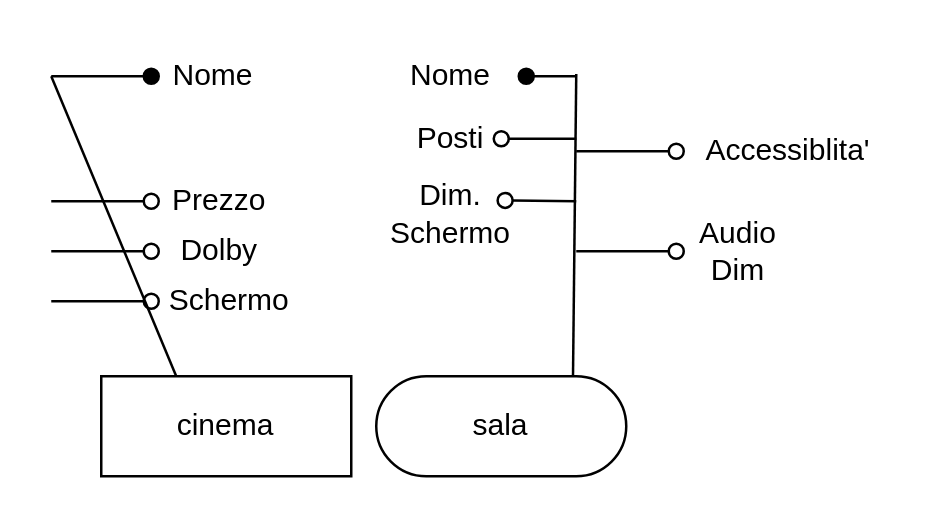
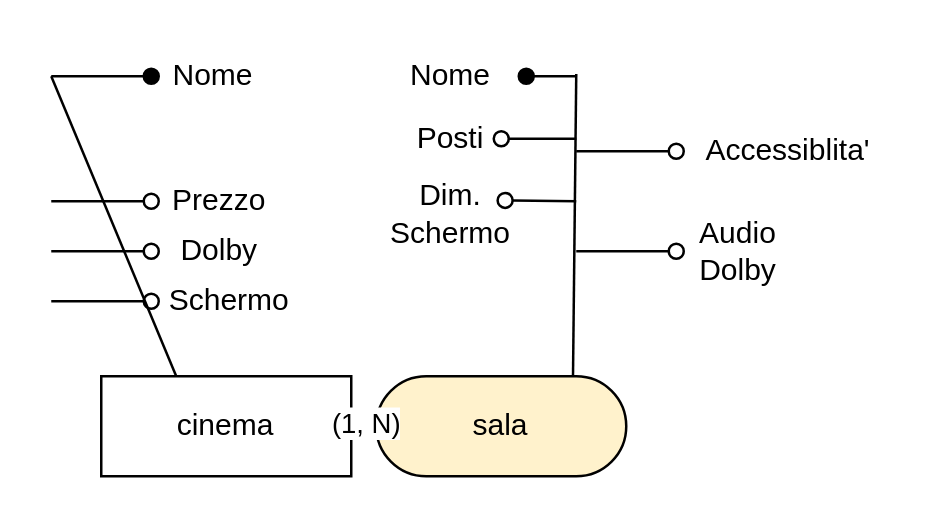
- <mxCell id="21" value="Audio Dim" style="text;html=1;align=center;verticalAlign=middle;whiteSpace=wrap;rounded=0;" vertex="1" parent="1"><mxGeometry x="270" y="95" width="50" height="10" as="geometry" /></mxCell>
+ <mxCell id="21" value="Audio Dolby" style="text;html=1;align=center;verticalAlign=middle;whiteSpace=wrap;rounded=0;" vertex="1" parent="1"><mxGeometry x="270" y="95" width="50" height="10" as="geometry" /></mxCell>
+ <mxCell id="4" value="" style="endArrow=none;html=1;rounded=0;exitX=1;exitY=0.5;exitDx=0;exitDy=0;entryX=0;entryY=0.5;entryDx=0;entryDy=0;" edge="1" parent="1" source="2" target="3"><mxGeometry relative="1" as="geometry"><mxPoint x="30" y="180" as="sourcePoint" /><mxPoint x="190" y="180" as="targetPoint" /></mxGeometry></mxCell>
+ <mxCell id="5" value="(1, N)" style="edgeLabel;html=1;align=center;verticalAlign=middle;resizable=0;points=[];" vertex="1" connectable="0" parent="4"><mxGeometry x="0.051" y="2" relative="1" as="geometry"><mxPoint as="offset" /></mxGeometry></mxCell>
- <mxCell id="3" value="sala" style="whiteSpace=wrap;html=1;align=center;rounded=1;arcSize=50;" vertex="1" parent="1"><mxGeometry x="150" y="150" width="100" height="40" as="geometry" /></mxCell>
+ <mxCell id="3" value="sala" style="whiteSpace=wrap;html=1;align=center;rounded=1;arcSize=50;fillColor=#fff2cc;" vertex="1" parent="1"><mxGeometry x="150" y="150" width="100" height="40" as="geometry" /></mxCell>
